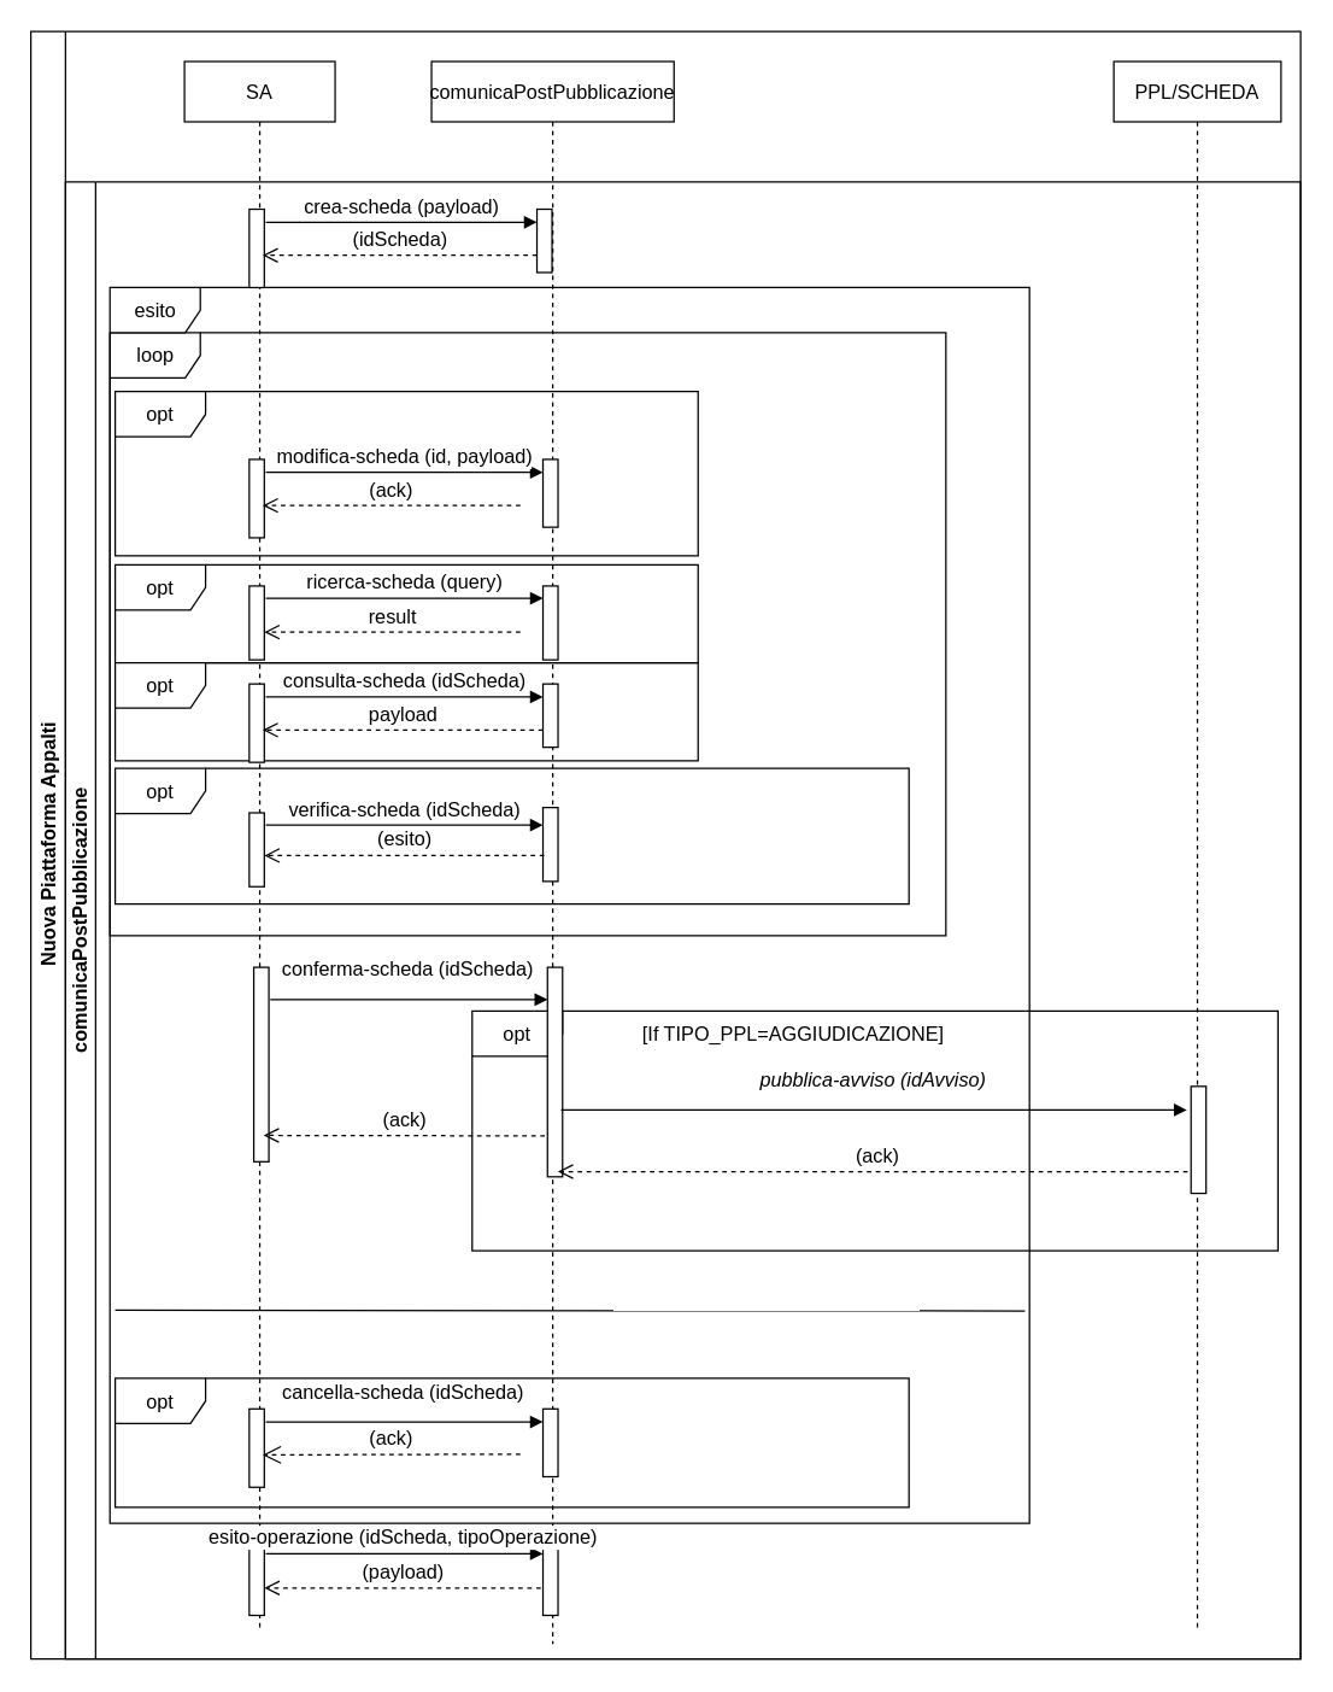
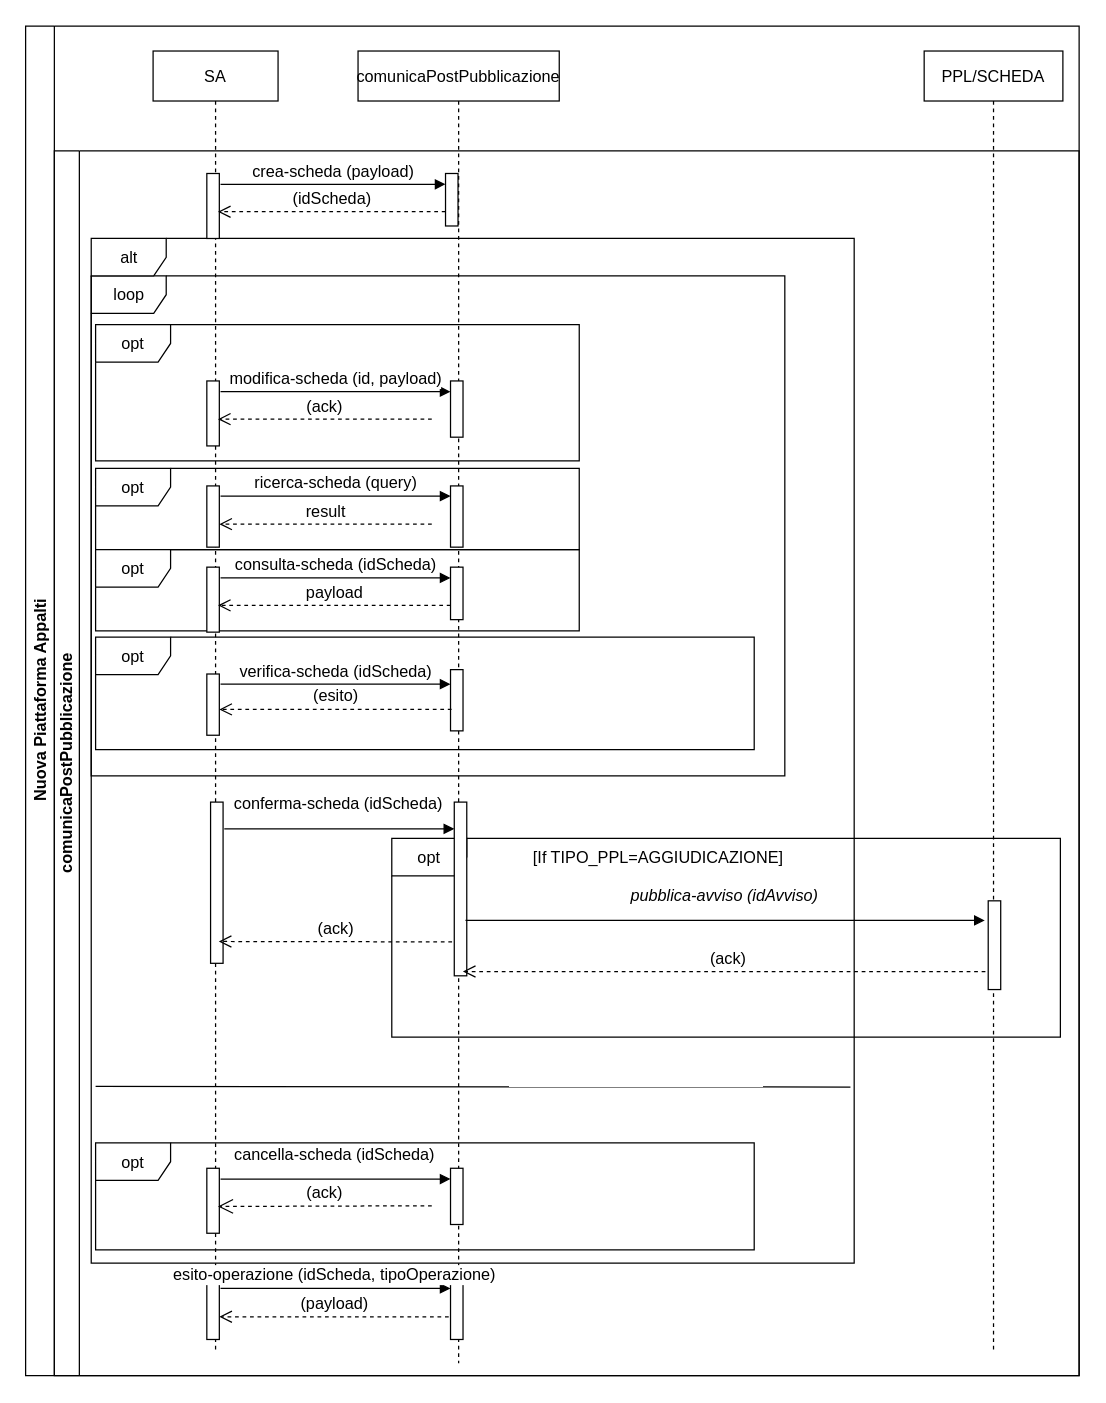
- <mxCell id="13" value="esito" style="shape=umlFrame;whiteSpace=wrap;html=1;fontSize=13;" parent="8" vertex="1"><mxGeometry x="29.5" y="70" width="610.5" height="820" as="geometry" /></mxCell>
+ <mxCell id="13" value="alt" style="shape=umlFrame;whiteSpace=wrap;html=1;fontSize=13;" parent="8" vertex="1"><mxGeometry x="29.5" y="70" width="610.5" height="820" as="geometry" /></mxCell>
